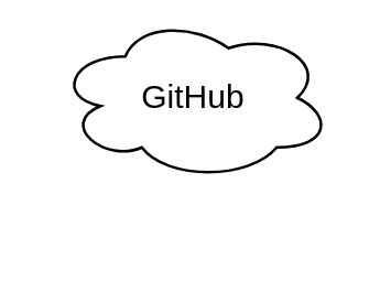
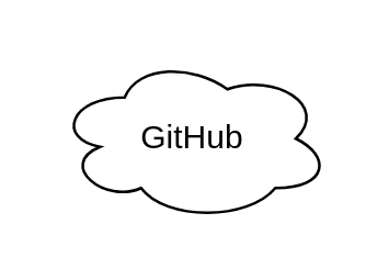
- <mxCell id="2" value="&lt;div&gt;GitHub&lt;/div&gt;" style="ellipse;shape=cloud;whiteSpace=wrap;html=1;align=center;" vertex="1" parent="1"><mxGeometry x="20" y="5" width="100" height="60" as="geometry" /></mxCell>
+ <mxCell id="2" value="&lt;div&gt;GitHub&lt;/div&gt;" style="ellipse;shape=cloud;whiteSpace=wrap;html=1;align=center;" vertex="1" parent="1"><mxGeometry x="20" y="20" width="100" height="60" as="geometry" /></mxCell>
